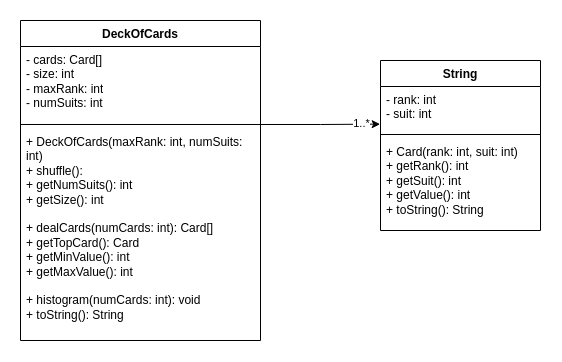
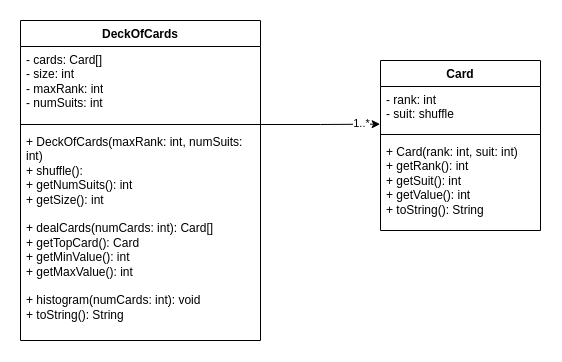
- <mxCell id="2" value="String" style="swimlane;fontStyle=1;align=center;verticalAlign=top;childLayout=stackLayout;horizontal=1;startSize=26;horizontalStack=0;resizeParent=1;resizeParentMax=0;resizeLast=0;collapsible=1;marginBottom=0;whiteSpace=wrap;html=1;" vertex="1" parent="1"><mxGeometry x="380" y="60" width="160" height="170" as="geometry" /></mxCell>
+ <mxCell id="2" value="Card" style="swimlane;fontStyle=1;align=center;verticalAlign=top;childLayout=stackLayout;horizontal=1;startSize=26;horizontalStack=0;resizeParent=1;resizeParentMax=0;resizeLast=0;collapsible=1;marginBottom=0;whiteSpace=wrap;html=1;" vertex="1" parent="1"><mxGeometry x="380" y="60" width="160" height="170" as="geometry" /></mxCell>
- <mxCell id="3" value="- rank: int&lt;br&gt;- suit: int" style="text;strokeColor=none;fillColor=none;align=left;verticalAlign=top;spacingLeft=4;spacingRight=4;overflow=hidden;rotatable=0;points=[[0,0.5],[1,0.5]];portConstraint=eastwest;whiteSpace=wrap;html=1;" vertex="1" parent="2"><mxGeometry y="26" width="160" height="44" as="geometry" /></mxCell>
+ <mxCell id="3" value="- rank: int&lt;br&gt;- suit: shuffle" style="text;strokeColor=none;fillColor=none;align=left;verticalAlign=top;spacingLeft=4;spacingRight=4;overflow=hidden;rotatable=0;points=[[0,0.5],[1,0.5]];portConstraint=eastwest;whiteSpace=wrap;html=1;" vertex="1" parent="2"><mxGeometry y="26" width="160" height="44" as="geometry" /></mxCell>
